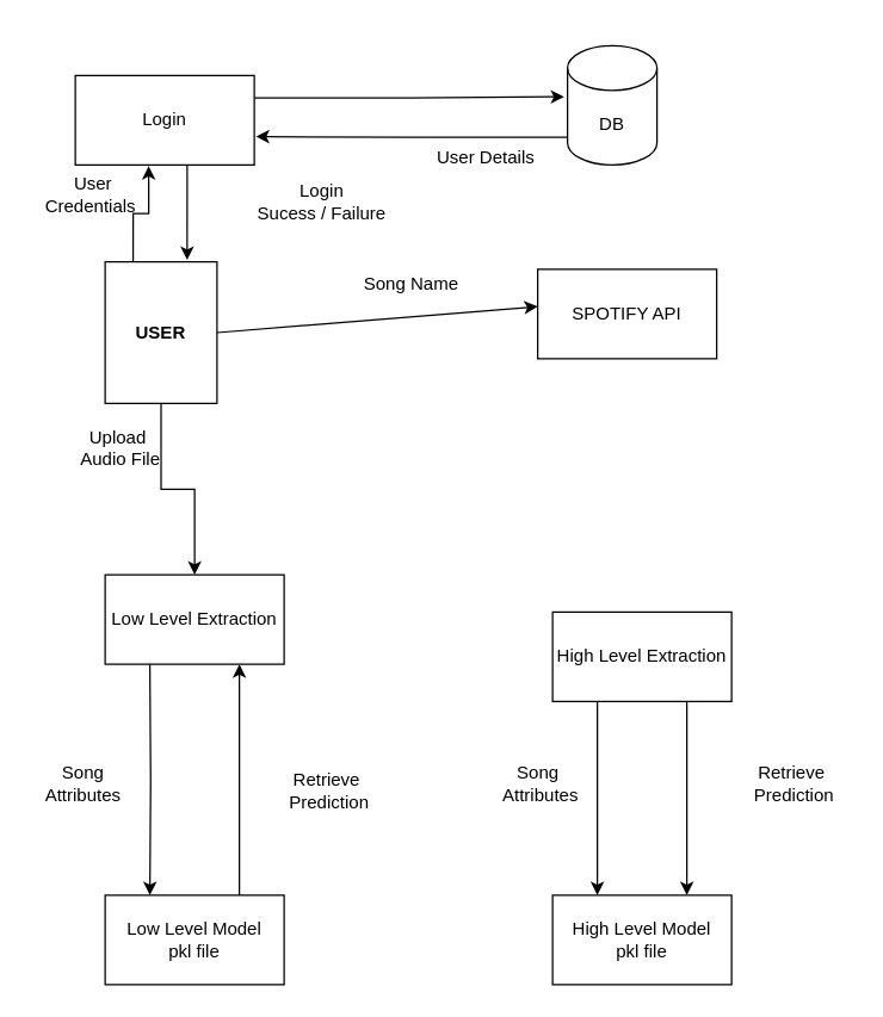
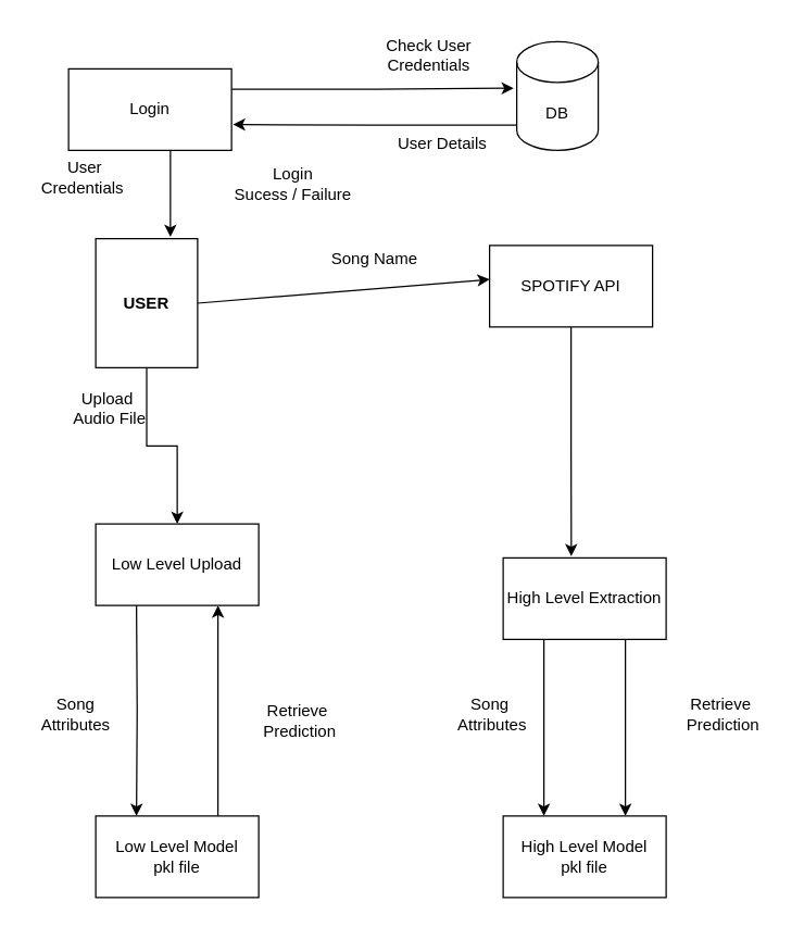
+ <mxCell id="12" value="Check User &lt;br&gt;Credentials" style="text;html=1;align=center;verticalAlign=middle;resizable=0;points=[];autosize=1;strokeColor=none;fillColor=none;fontStyle=0" parent="1" vertex="1"><mxGeometry x="270" y="20" width="90" height="40" as="geometry" /></mxCell>
- <mxCell id="2" style="edgeStyle=orthogonalEdgeStyle;rounded=0;orthogonalLoop=1;jettySize=auto;html=1;exitX=0.25;exitY=0;exitDx=0;exitDy=0;entryX=0.41;entryY=1.013;entryDx=0;entryDy=0;entryPerimeter=0;" parent="1" source="4" target="30" edge="1"><mxGeometry relative="1" as="geometry"><mxPoint x="100.48" y="101.16" as="targetPoint" /></mxGeometry></mxCell>
+ <mxCell id="25" style="edgeStyle=orthogonalEdgeStyle;rounded=0;orthogonalLoop=1;jettySize=auto;html=1;entryX=0.418;entryY=-0.02;entryDx=0;entryDy=0;exitX=0.5;exitY=1;exitDx=0;exitDy=0;entryPerimeter=0;" parent="1" source="5" target="29" edge="1"><mxGeometry relative="1" as="geometry"><mxPoint x="443.04" y="407.12" as="targetPoint" /><mxPoint x="460" y="270" as="sourcePoint" /></mxGeometry></mxCell>
- <mxCell id="26" value="Low Level Extraction" style="rounded=0;whiteSpace=wrap;html=1;" vertex="1" parent="1"><mxGeometry x="70" y="385" width="120" height="60" as="geometry" /></mxCell>
+ <mxCell id="26" value="Low Level Upload" style="rounded=0;whiteSpace=wrap;html=1;" vertex="1" parent="1"><mxGeometry x="70" y="385" width="120" height="60" as="geometry" /></mxCell>
